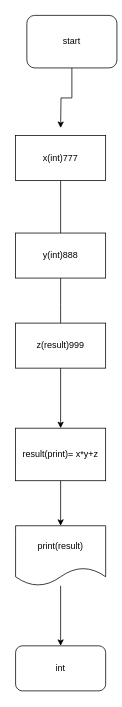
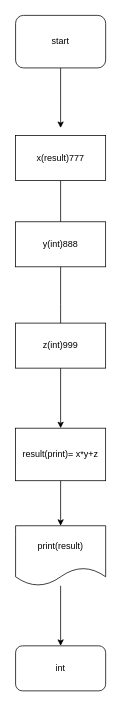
- <mxCell id="3" value="start" style="rounded=1;whiteSpace=wrap;html=1;" parent="1" vertex="1"><mxGeometry x="35" y="20" width="120" height="70" as="geometry" /></mxCell>
+ <mxCell id="3" value="start" style="rounded=1;whiteSpace=wrap;html=1;" parent="1" vertex="1"><mxGeometry x="20" y="20" width="120" height="70" as="geometry" /></mxCell>
- <mxCell id="5" value="x(int)777" style="rounded=0;whiteSpace=wrap;html=1;" parent="1" vertex="1"><mxGeometry x="20" y="180" width="120" height="60" as="geometry" /></mxCell>
+ <mxCell id="5" value="x(result)777" style="rounded=0;whiteSpace=wrap;html=1;" parent="1" vertex="1"><mxGeometry x="20" y="180" width="120" height="60" as="geometry" /></mxCell>
- <mxCell id="6" value="y(int)888" style="rounded=0;whiteSpace=wrap;html=1;" parent="1" vertex="1"><mxGeometry x="20" y="310" width="120" height="60" as="geometry" /></mxCell>
+ <mxCell id="6" value="y(int)888" style="rounded=0;whiteSpace=wrap;html=1;" parent="1" vertex="1"><mxGeometry x="20" y="295" width="120" height="60" as="geometry" /></mxCell>
- <mxCell id="7" value="z(result)999" style="rounded=0;whiteSpace=wrap;html=1;" parent="1" vertex="1"><mxGeometry x="20" y="430" width="120" height="60" as="geometry" /></mxCell>
+ <mxCell id="7" value="z(int)999" style="rounded=0;whiteSpace=wrap;html=1;" parent="1" vertex="1"><mxGeometry x="20" y="430" width="120" height="60" as="geometry" /></mxCell>
